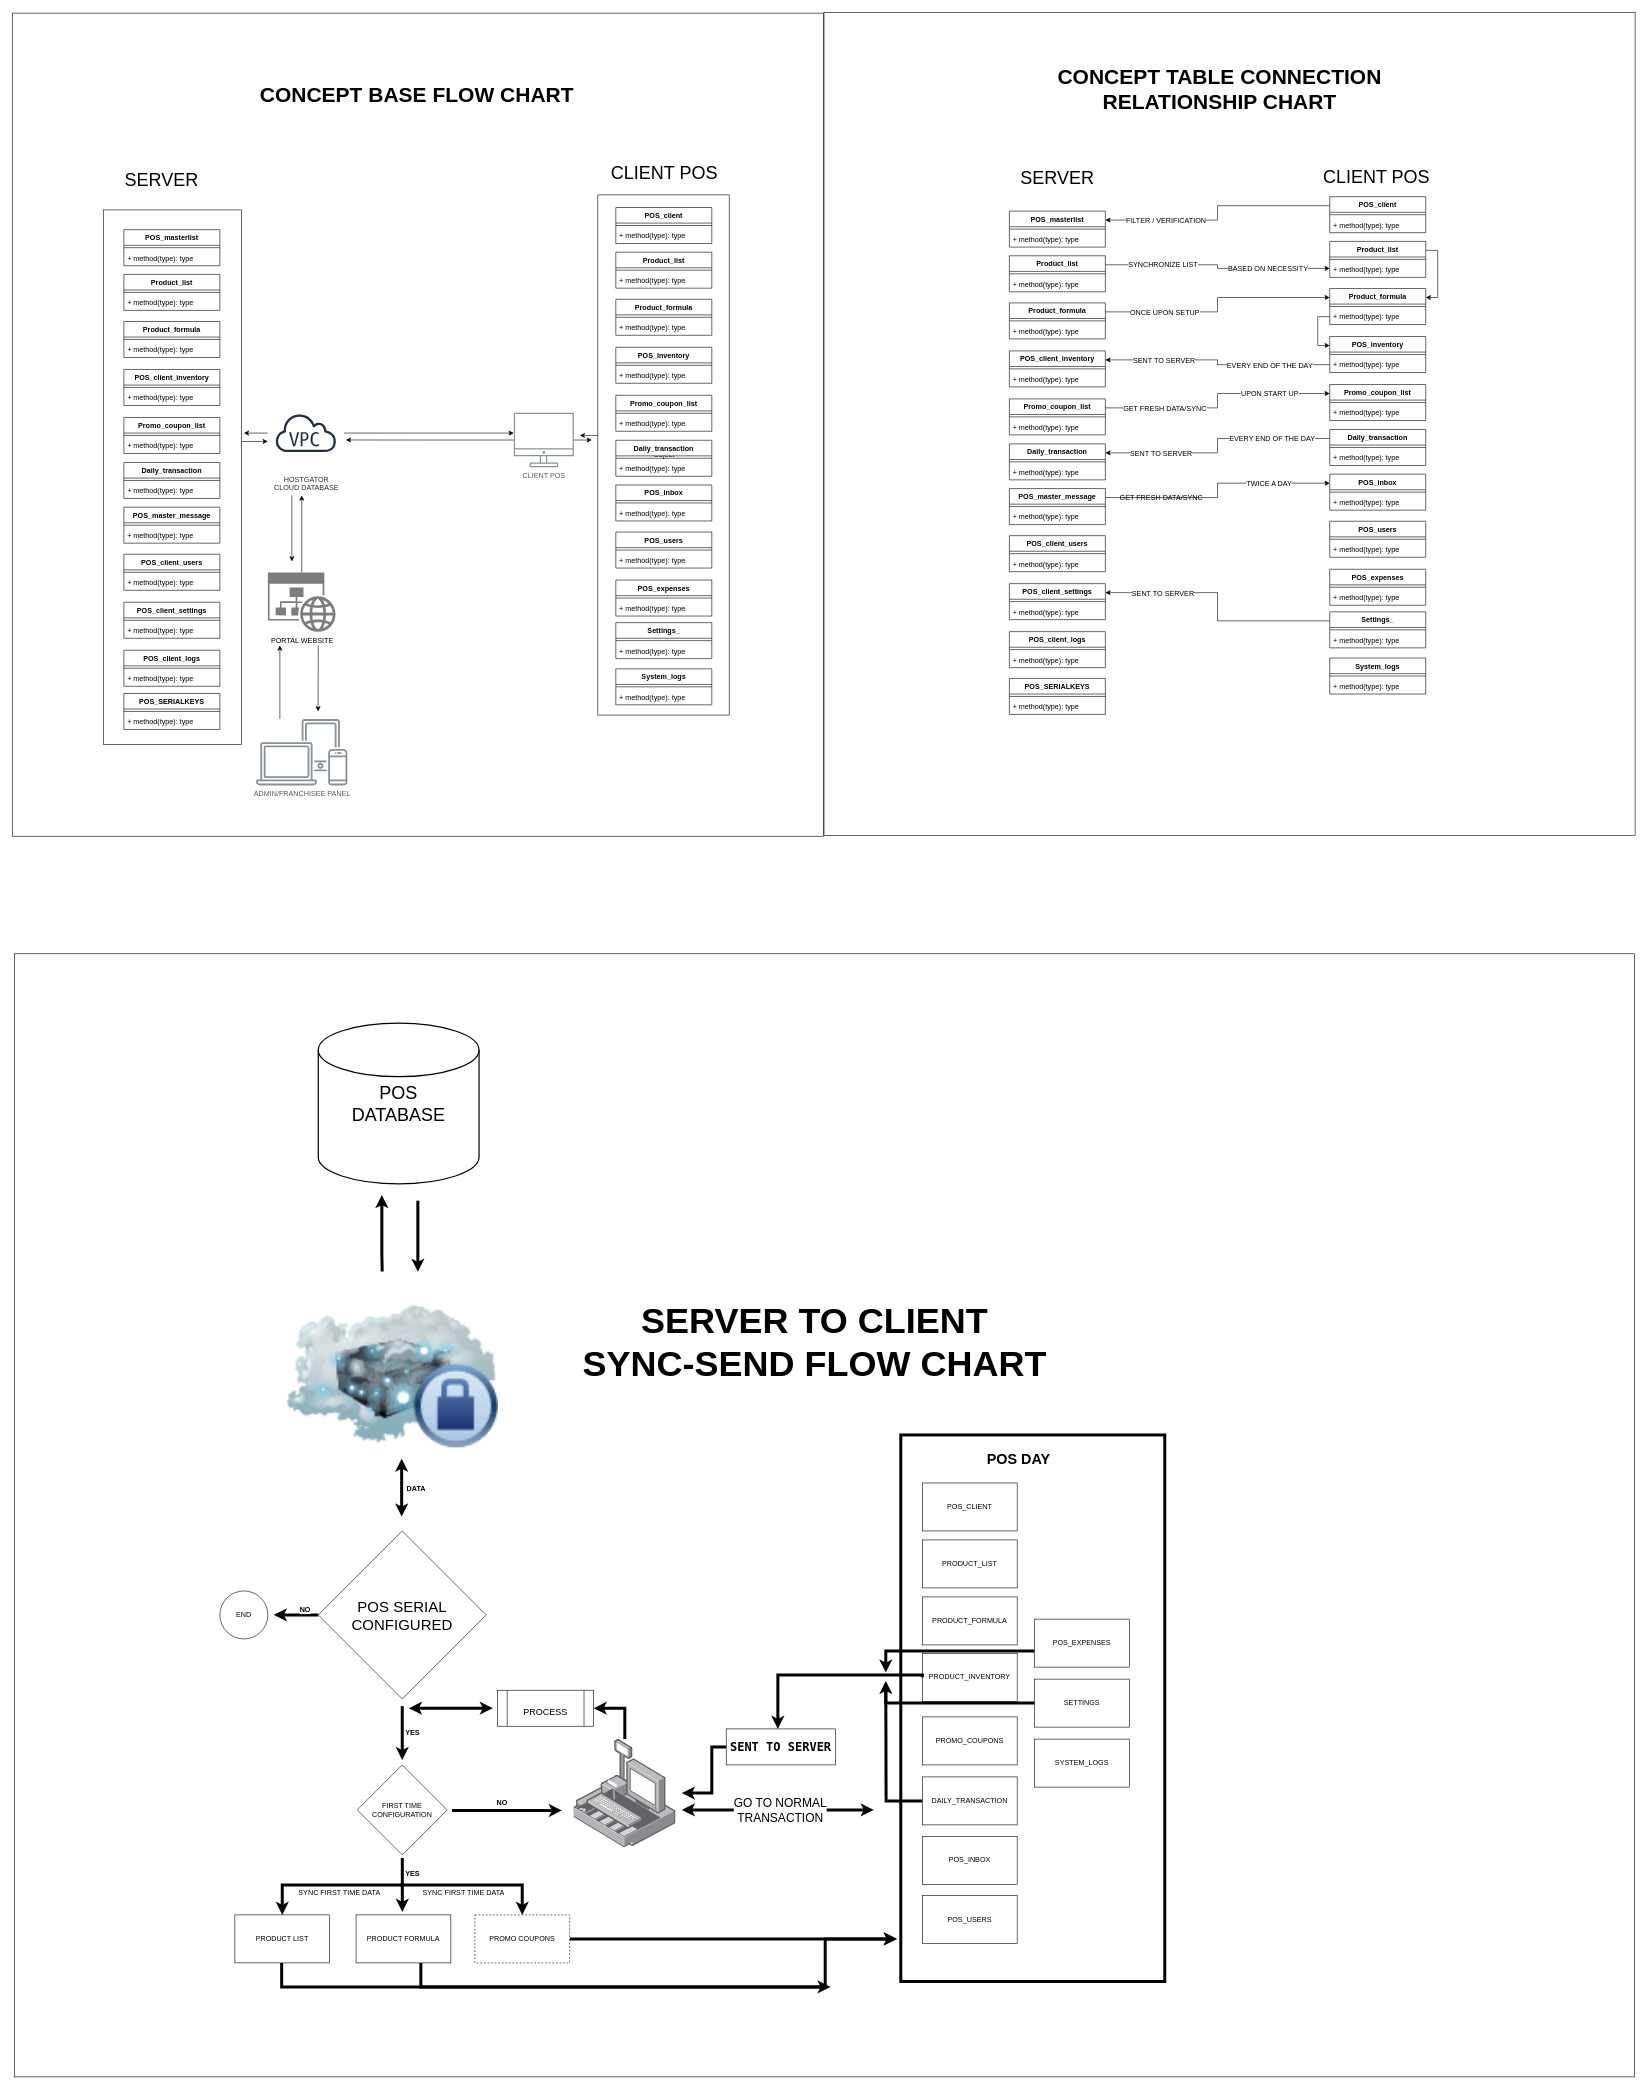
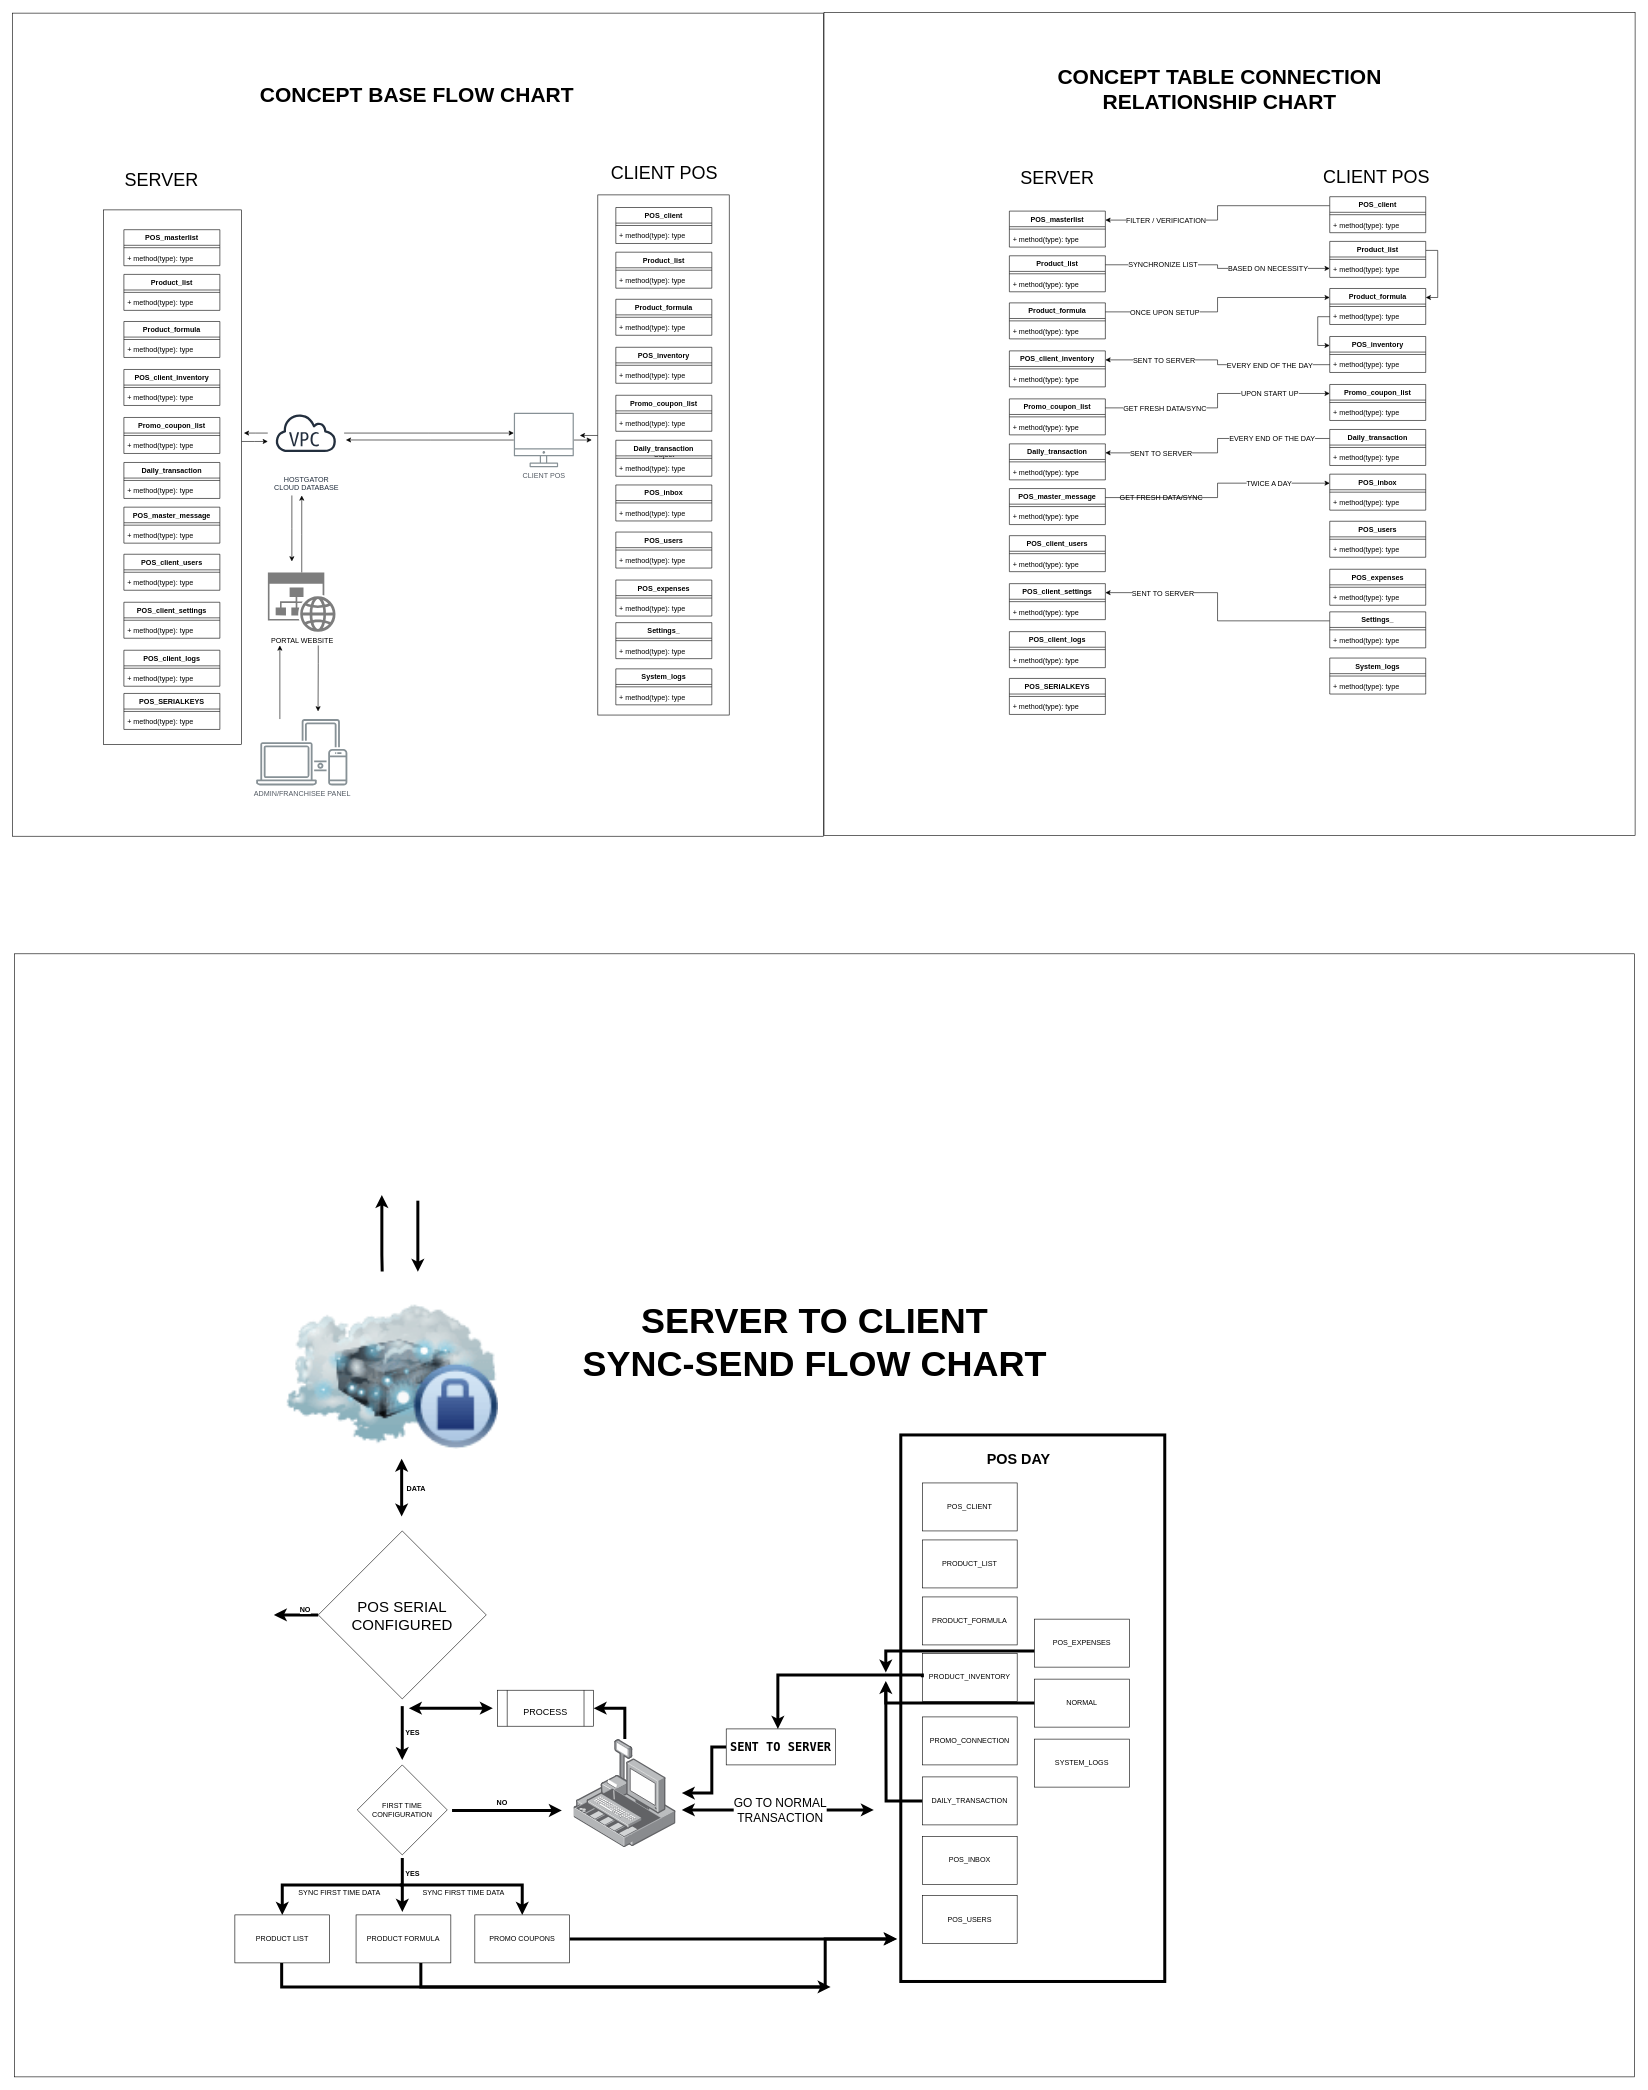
- <mxCell id="187" value="&lt;div&gt;&lt;font style=&quot;font-size: 30px&quot;&gt;POS &lt;br&gt;&lt;/font&gt;&lt;/div&gt;&lt;div&gt;&lt;font style=&quot;font-size: 30px&quot;&gt;DATABASE&lt;/font&gt;&lt;/div&gt;" style="strokeWidth=2;html=1;shape=mxgraph.flowchart.database;whiteSpace=wrap;" parent="182" vertex="1"><mxGeometry x="506" y="115.5" width="268" height="268" as="geometry" /></mxCell>
- <mxCell id="196" value="END" style="ellipse;whiteSpace=wrap;html=1;aspect=fixed;" parent="182" vertex="1"><mxGeometry x="342" y="1062" width="80" height="80" as="geometry" /></mxCell>
- <mxCell id="224" value="SETTINGS" style="rounded=0;whiteSpace=wrap;html=1;" parent="182" vertex="1"><mxGeometry x="1700" y="1209" width="158" height="80" as="geometry" /></mxCell>
+ <mxCell id="224" value="NORMAL" style="rounded=0;whiteSpace=wrap;html=1;" parent="182" vertex="1"><mxGeometry x="1700" y="1209" width="158" height="80" as="geometry" /></mxCell>
- <mxCell id="216" value="PROMO_COUPONS" style="rounded=0;whiteSpace=wrap;html=1;" parent="182" vertex="1"><mxGeometry x="1513" y="1272" width="158" height="80" as="geometry" /></mxCell>
+ <mxCell id="216" value="PROMO_CONNECTION" style="rounded=0;whiteSpace=wrap;html=1;" parent="182" vertex="1"><mxGeometry x="1513" y="1272" width="158" height="80" as="geometry" /></mxCell>
- <mxCell id="205" value="PROMO COUPONS" style="rounded=0;whiteSpace=wrap;html=1;dashed=1;" parent="182" vertex="1"><mxGeometry x="767" y="1602" width="158" height="80" as="geometry" /></mxCell>
+ <mxCell id="205" value="PROMO COUPONS" style="rounded=0;whiteSpace=wrap;html=1;" parent="182" vertex="1"><mxGeometry x="767" y="1602" width="158" height="80" as="geometry" /></mxCell>
